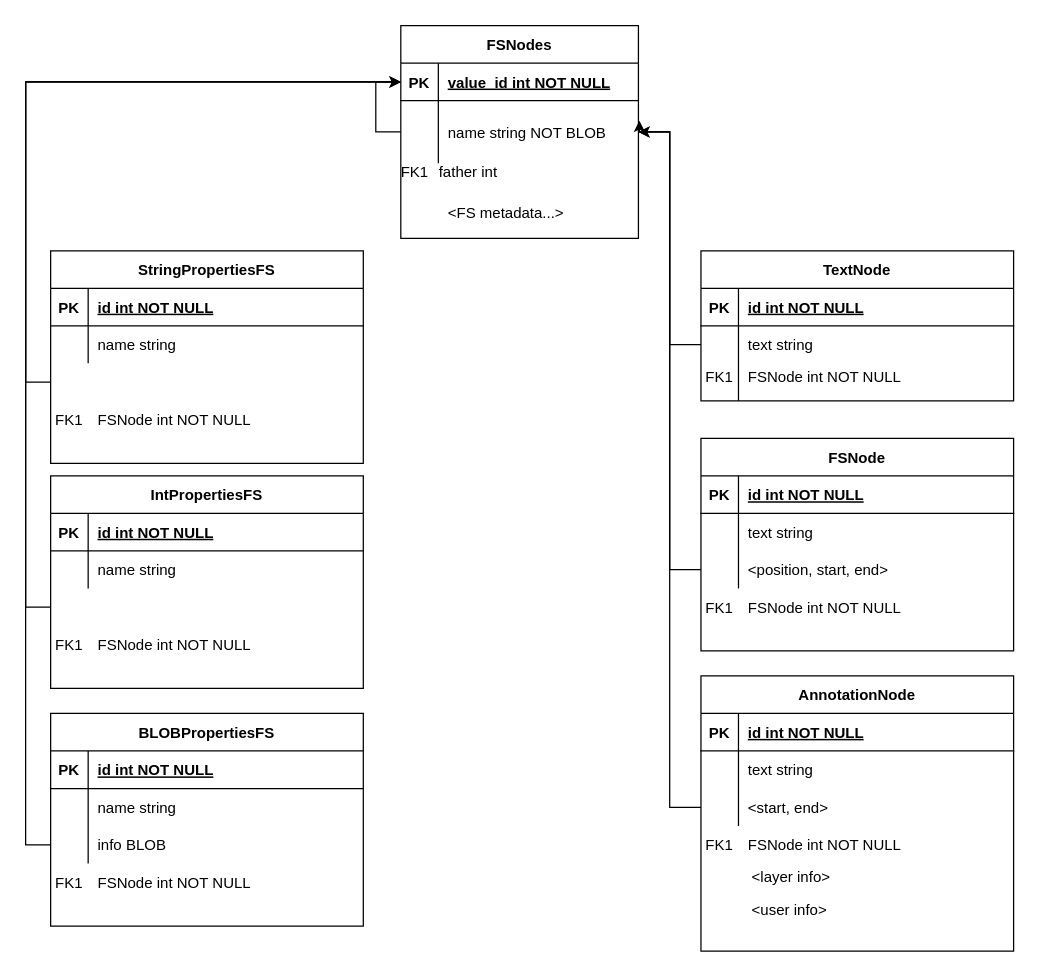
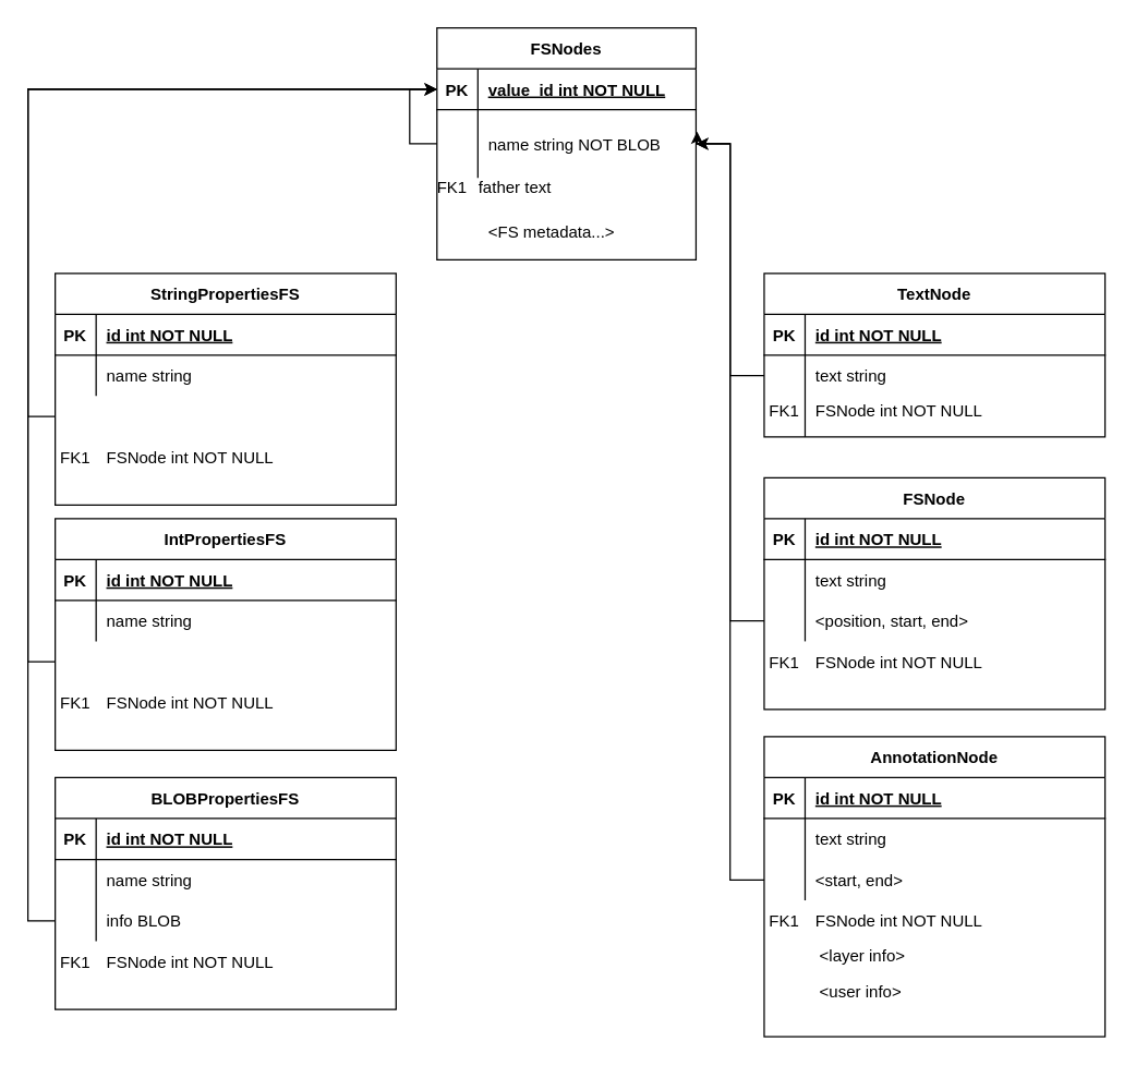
- <mxCell id="51" value="father int" style="shape=partialRectangle;overflow=hidden;connectable=0;fillColor=none;top=0;left=0;bottom=0;right=0;align=left;spacingLeft=6;" vertex="1" parent="42"><mxGeometry x="22.8" y="86.286" width="167.2" height="60.714" as="geometry"><mxRectangle width="220" height="50" as="alternateBounds" /></mxGeometry></mxCell>
+ <mxCell id="51" value="father text" style="shape=partialRectangle;overflow=hidden;connectable=0;fillColor=none;top=0;left=0;bottom=0;right=0;align=left;spacingLeft=6;" vertex="1" parent="42"><mxGeometry x="22.8" y="86.286" width="167.2" height="60.714" as="geometry"><mxRectangle width="220" height="50" as="alternateBounds" /></mxGeometry></mxCell>
